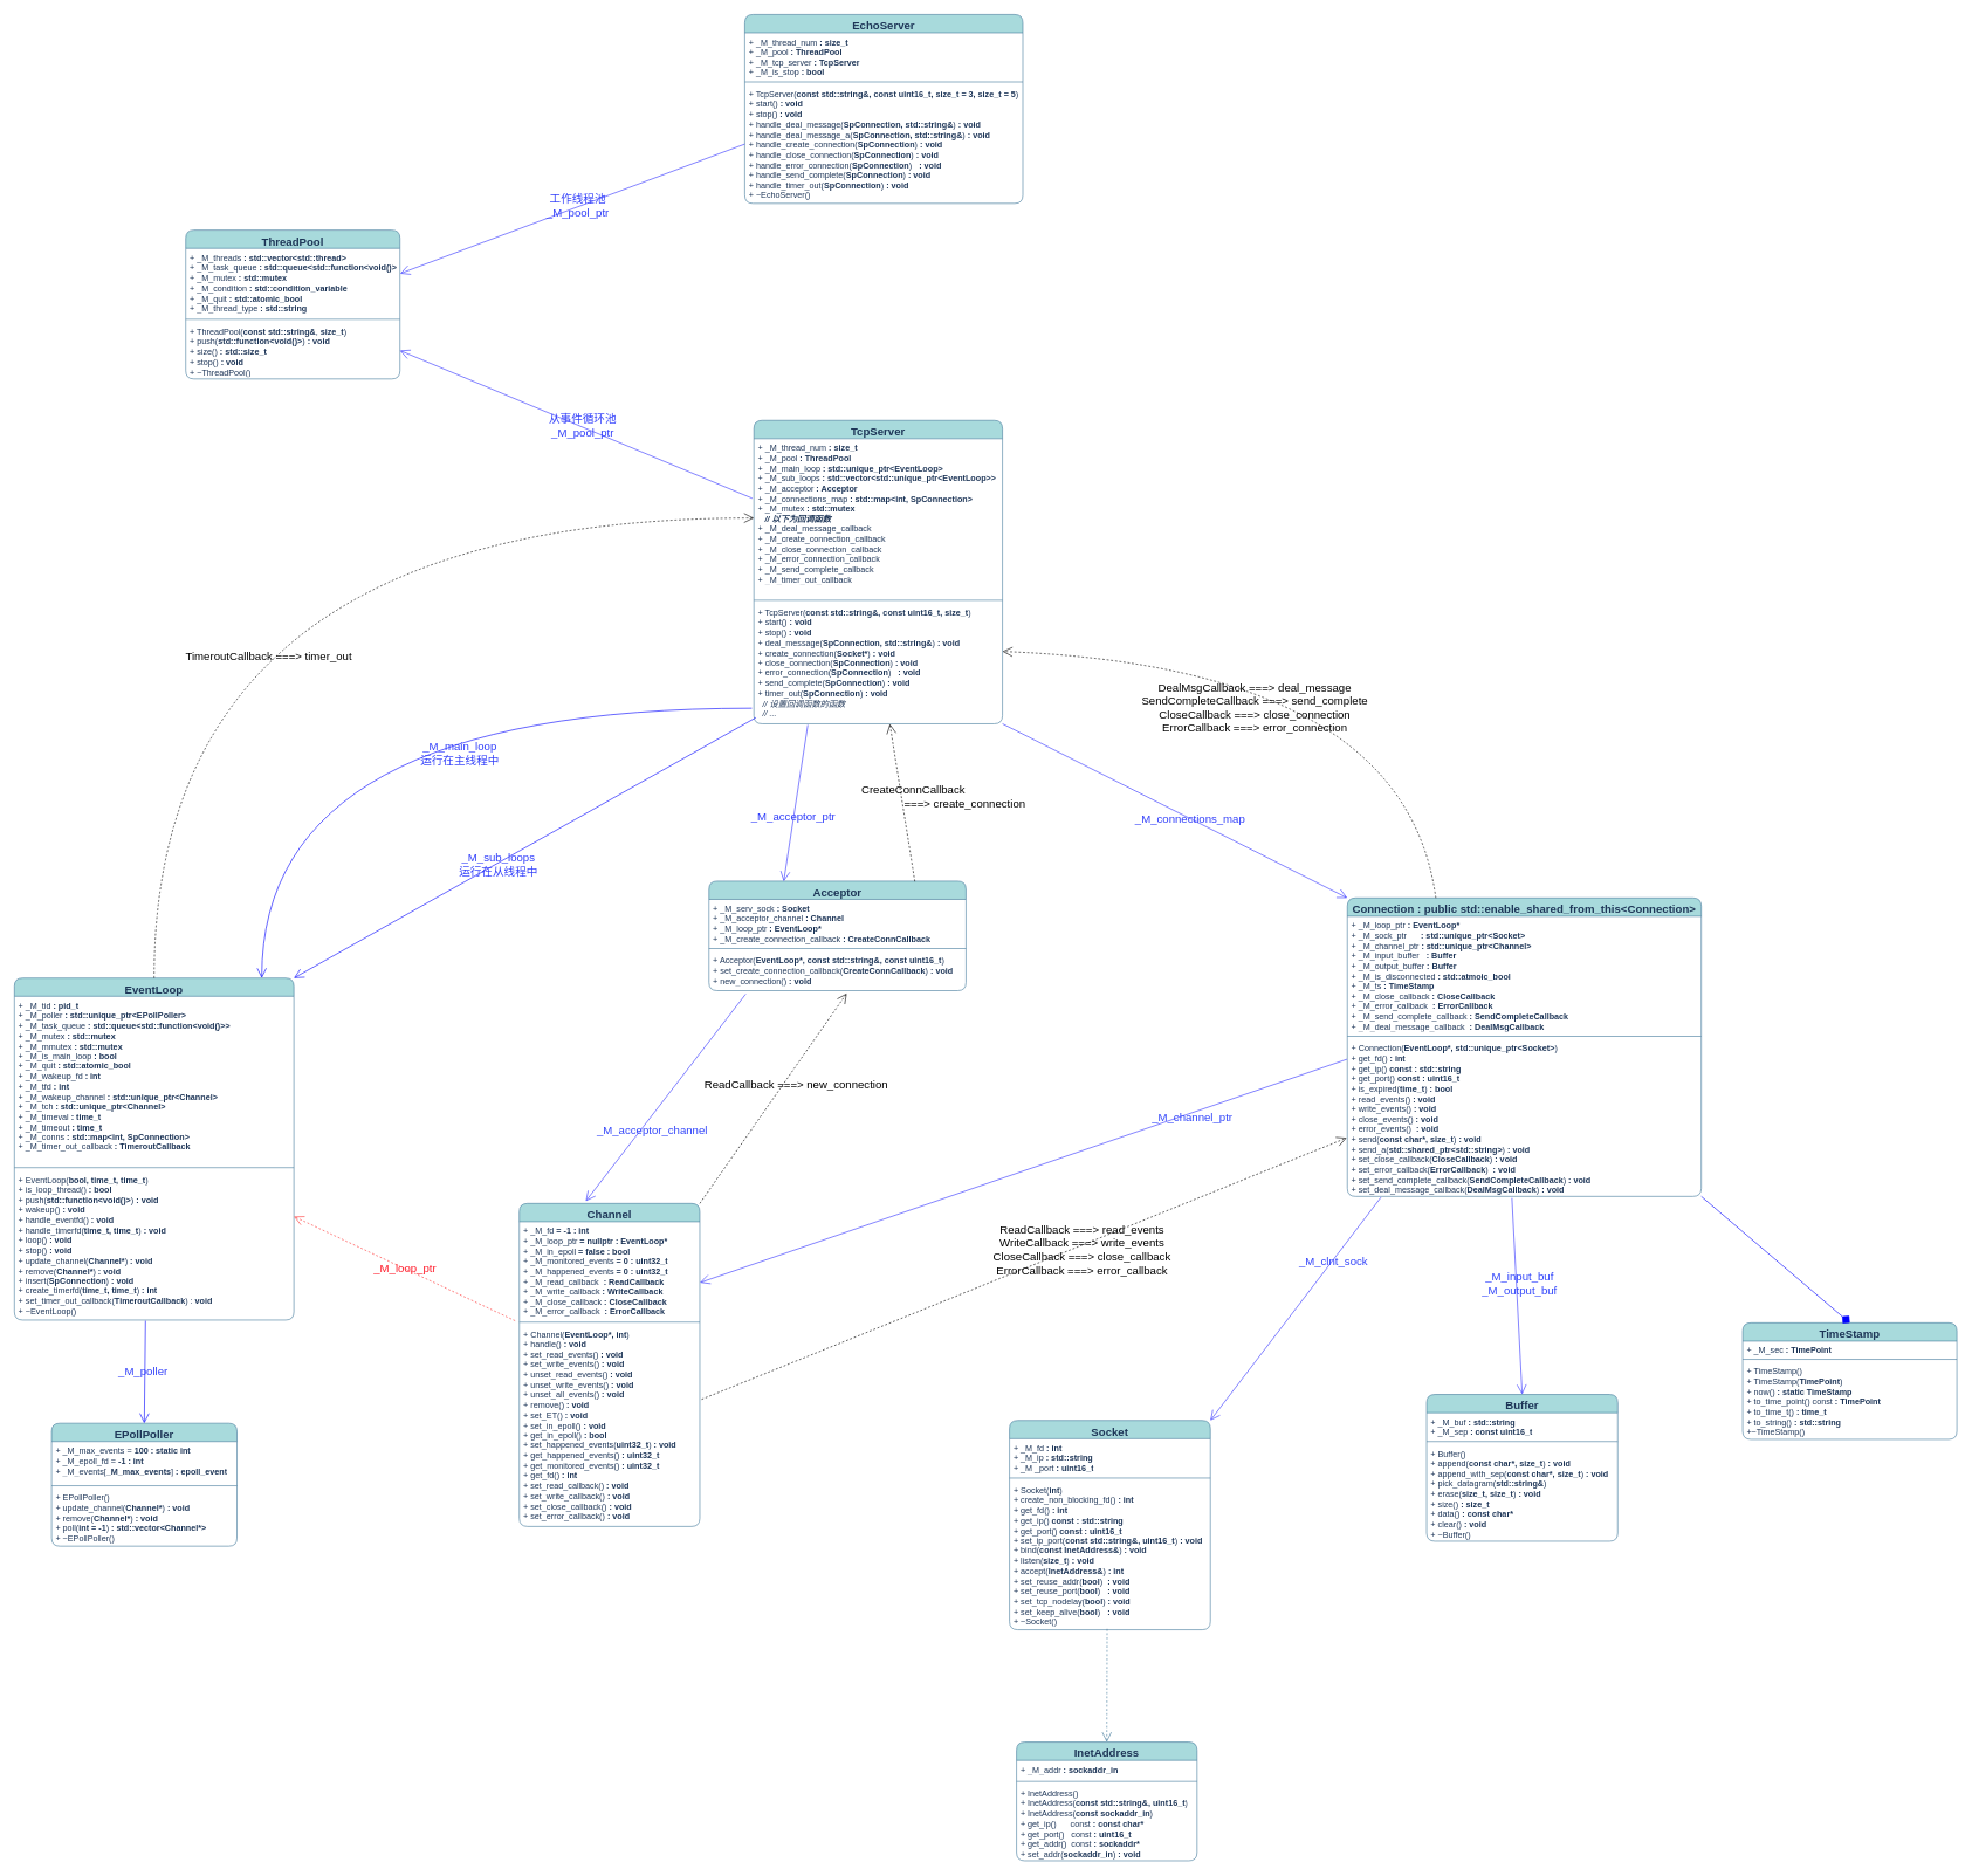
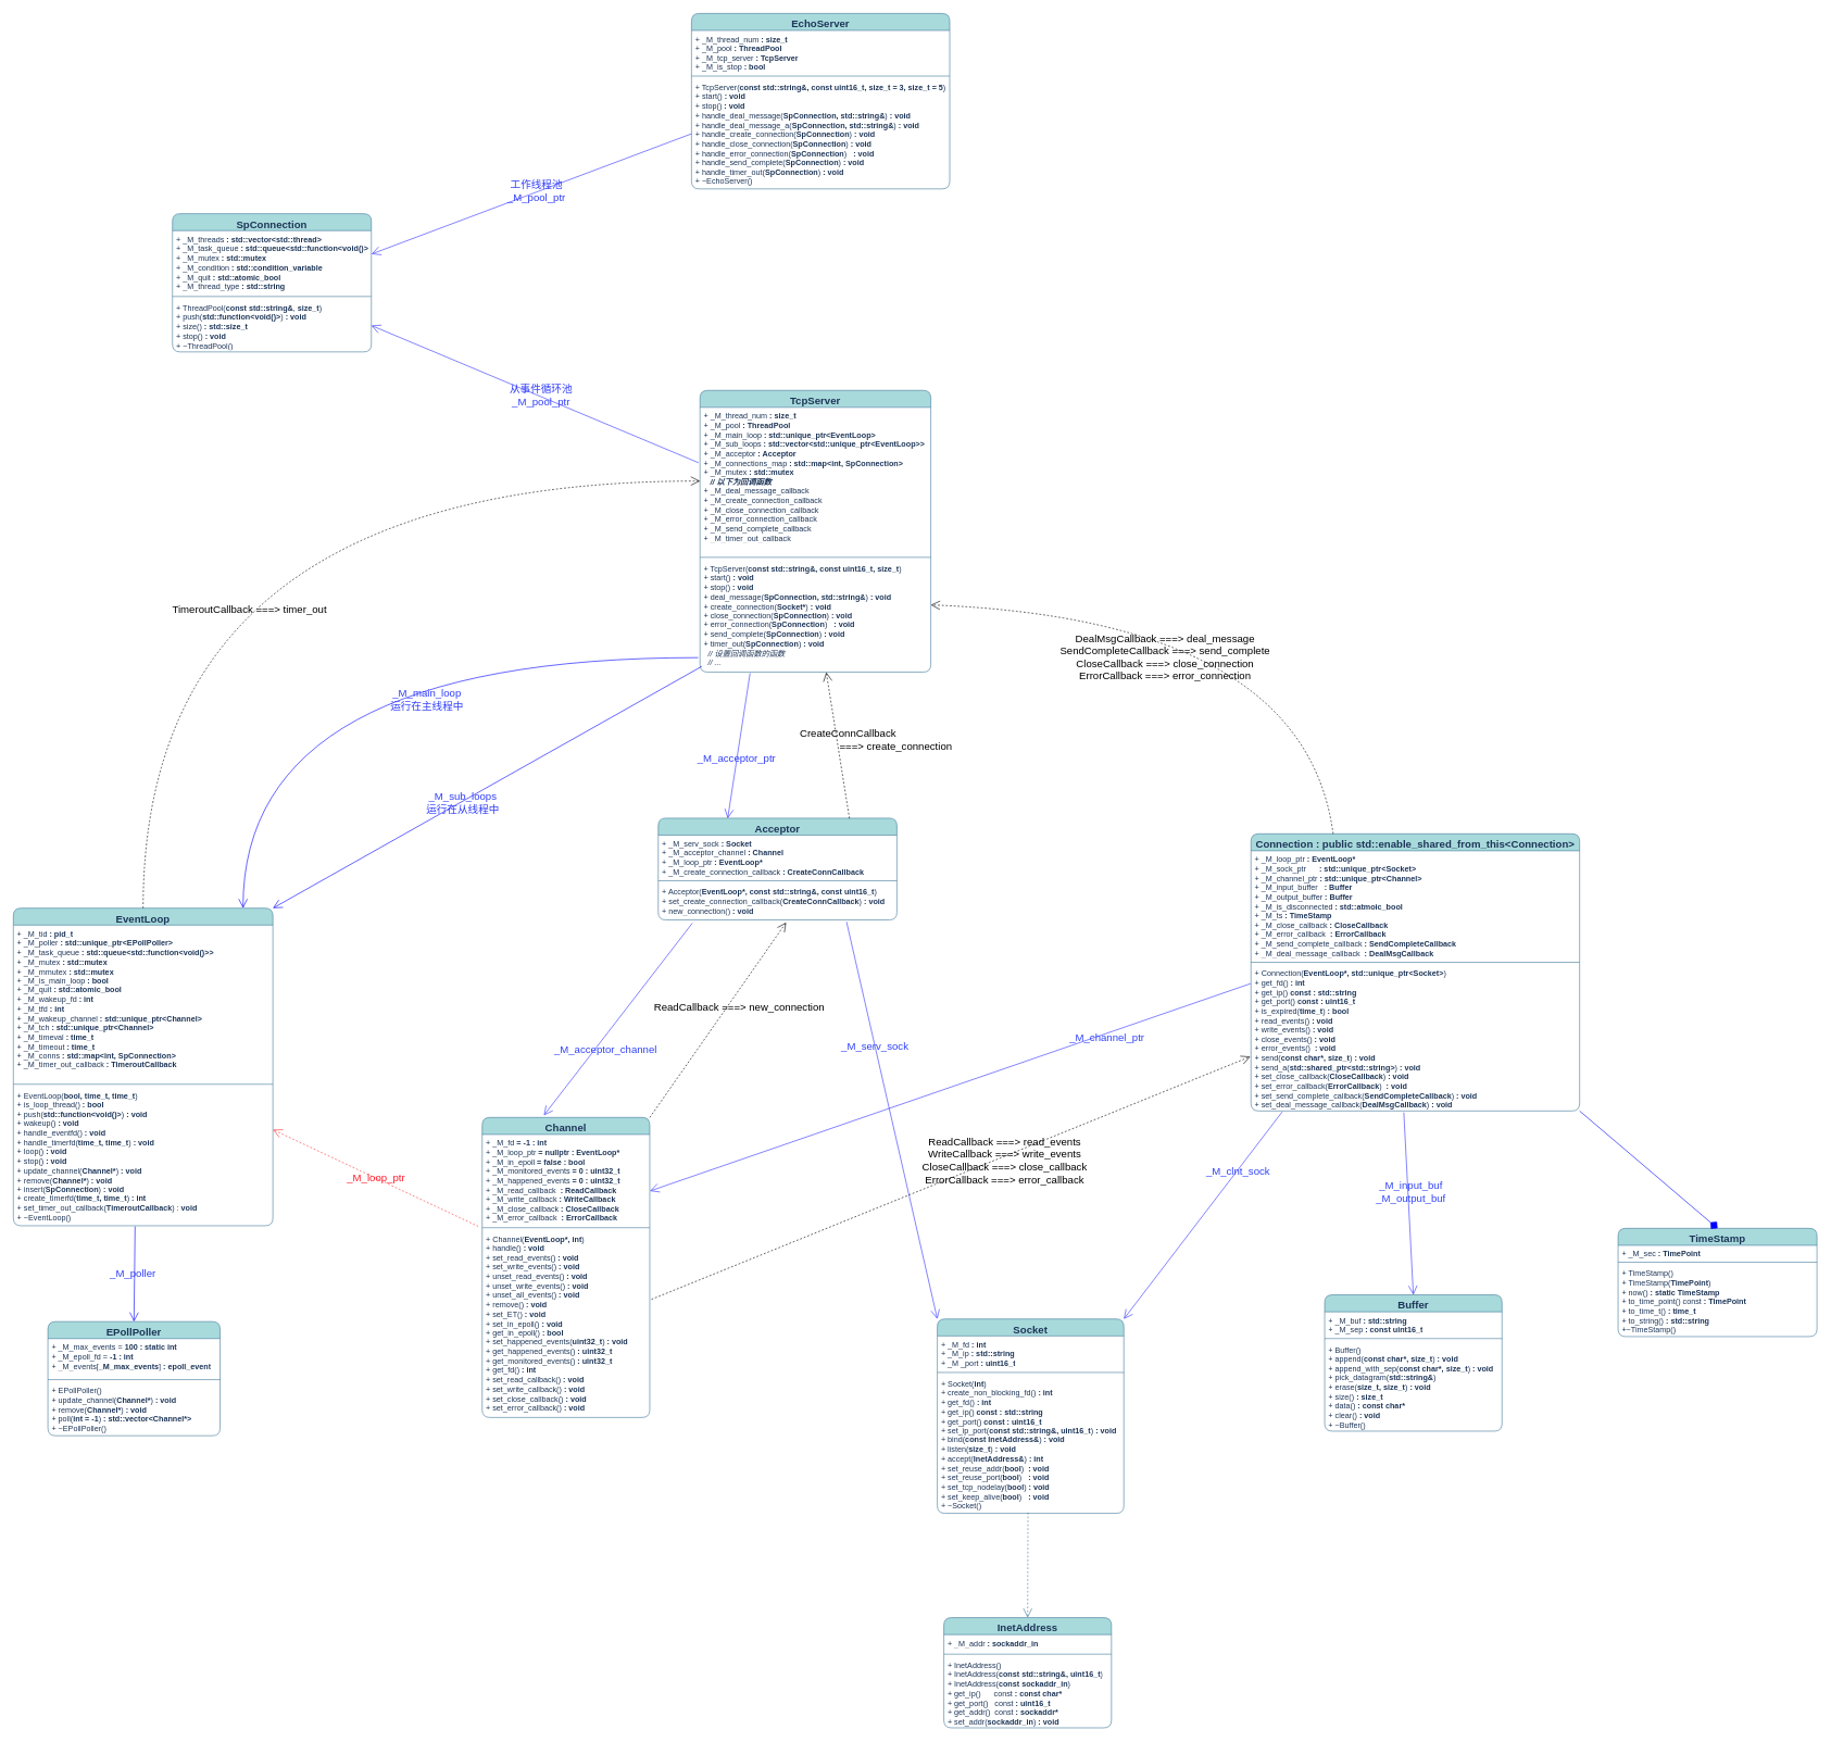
- <mxCell id="64" value="&lt;span style=&quot;font-size: 16px;&quot;&gt;ThreadPool&lt;/span&gt;" style="swimlane;fontStyle=1;align=center;verticalAlign=top;childLayout=stackLayout;horizontal=1;startSize=26;horizontalStack=0;resizeParent=1;resizeParentMax=0;resizeLast=0;collapsible=1;marginBottom=0;whiteSpace=wrap;html=1;labelBackgroundColor=none;fillColor=#A8DADC;strokeColor=#457B9D;fontColor=#1D3557;rounded=1;" parent="1" vertex="1"><mxGeometry x="264" y="327" width="305" height="212" as="geometry" /></mxCell>
+ <mxCell id="64" value="&lt;span style=&quot;font-size: 16px;&quot;&gt;SpConnection&lt;/span&gt;" style="swimlane;fontStyle=1;align=center;verticalAlign=top;childLayout=stackLayout;horizontal=1;startSize=26;horizontalStack=0;resizeParent=1;resizeParentMax=0;resizeLast=0;collapsible=1;marginBottom=0;whiteSpace=wrap;html=1;labelBackgroundColor=none;fillColor=#A8DADC;strokeColor=#457B9D;fontColor=#1D3557;rounded=1;" parent="1" vertex="1"><mxGeometry x="264" y="327" width="305" height="212" as="geometry" /></mxCell>
- <mxCell id="78" value="" style="endArrow=open;endFill=1;endSize=12;html=1;rounded=1;exitX=1;exitY=1;exitDx=0;exitDy=0;entryX=0;entryY=0;entryDx=0;entryDy=0;labelBackgroundColor=none;strokeColor=#3333FF;fontColor=default;" parent="1" source="14" target="29" edge="1"><mxGeometry width="160" relative="1" as="geometry"><mxPoint x="1673" y="1157" as="sourcePoint" /><mxPoint x="1639" y="1370" as="targetPoint" /></mxGeometry></mxCell>
- <mxCell id="79" value="&lt;font color=&quot;#2f3dfa&quot;&gt;&lt;span style=&quot;font-size: 16px;&quot;&gt;_M_connections_map&lt;/span&gt;&lt;/font&gt;" style="edgeLabel;html=1;align=center;verticalAlign=middle;resizable=0;points=[];labelBackgroundColor=none;fontColor=#1D3557;rounded=1;" parent="78" vertex="1" connectable="0"><mxGeometry x="-0.031" y="-3" relative="1" as="geometry"><mxPoint x="30" y="11" as="offset" /></mxGeometry></mxCell>
+ <mxCell id="37" value="" style="endArrow=open;endFill=1;endSize=12;html=1;rounded=1;labelBackgroundColor=none;strokeColor=#3333FF;fontColor=default;entryX=0;entryY=0;entryDx=0;entryDy=0;exitX=0.789;exitY=1.051;exitDx=0;exitDy=0;exitPerimeter=0;" parent="1" source="36" target="2" edge="1"><mxGeometry width="160" relative="1" as="geometry"><mxPoint x="1487" y="1414" as="sourcePoint" /><mxPoint x="2120" y="1002" as="targetPoint" /></mxGeometry></mxCell>
+ <mxCell id="38" value="&lt;font color=&quot;#2f40fa&quot; style=&quot;font-size: 16px;&quot;&gt;_M_serv_sock&lt;/font&gt;" style="edgeLabel;html=1;align=center;verticalAlign=middle;resizable=0;points=[];labelBackgroundColor=none;fontColor=#1D3557;rounded=1;" parent="37" vertex="1" connectable="0"><mxGeometry x="-0.113" y="-1" relative="1" as="geometry"><mxPoint x="-18" y="-80" as="offset" /></mxGeometry></mxCell>
